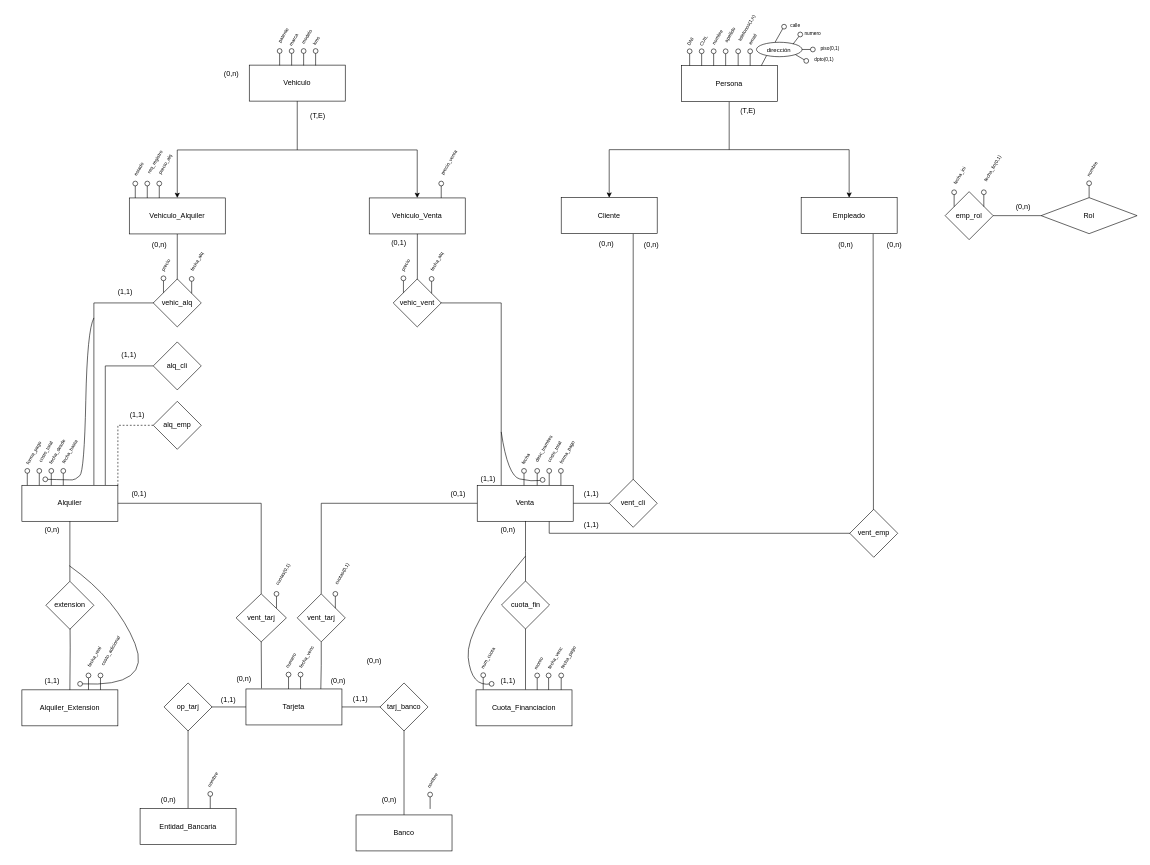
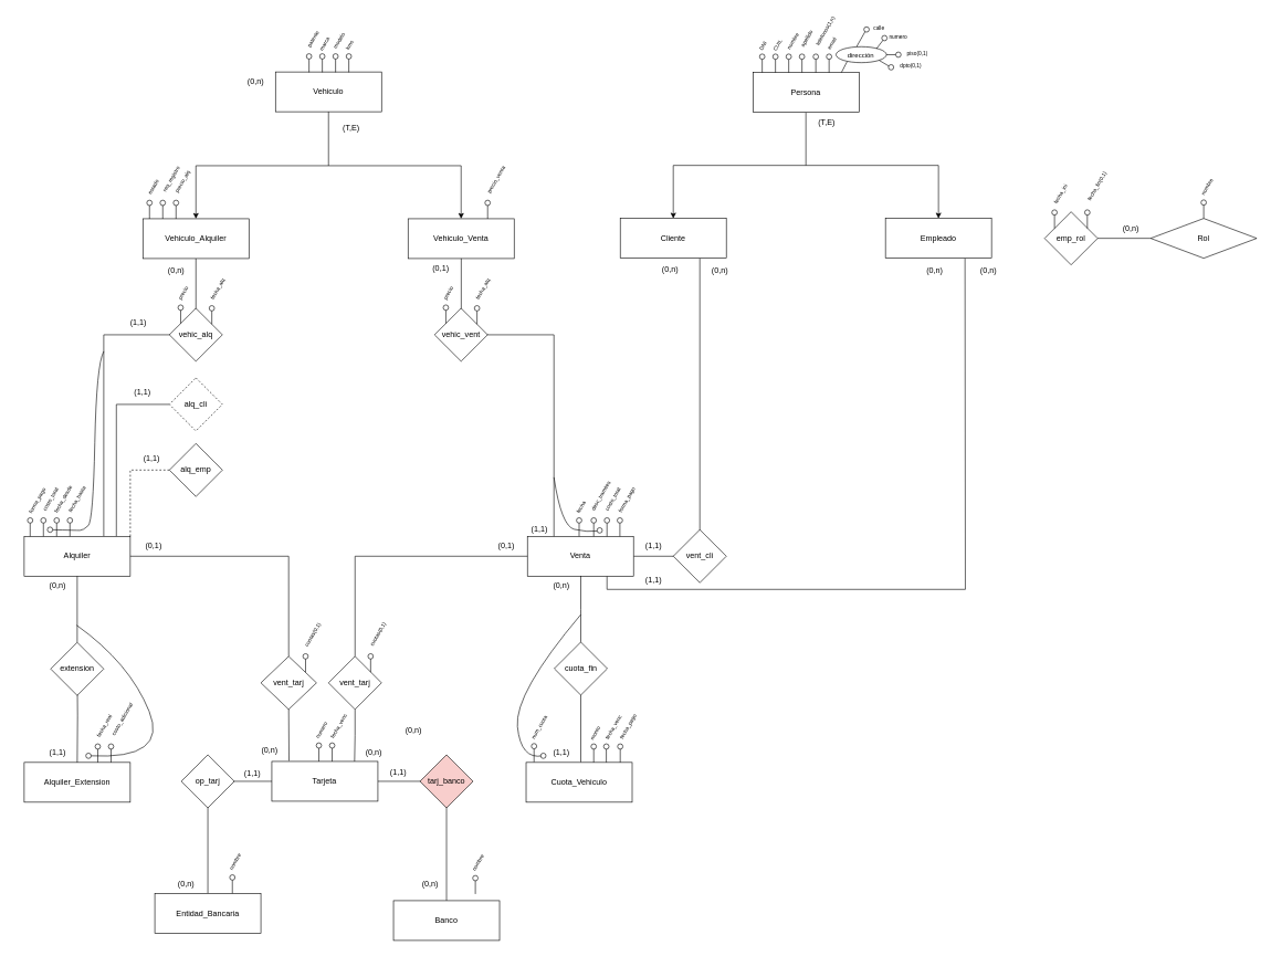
- <mxCell id="233" value="alq_cli" style="rhombus;whiteSpace=wrap;html=1;" parent="1" vertex="1"><mxGeometry x="255" y="564" width="80" height="80" as="geometry" /></mxCell>
+ <mxCell id="233" value="alq_cli" style="rhombus;whiteSpace=wrap;html=1;dashed=1;" parent="1" vertex="1"><mxGeometry x="255" y="564" width="80" height="80" as="geometry" /></mxCell>
- <mxCell id="246" value="vent_emp" style="rhombus;whiteSpace=wrap;html=1;" parent="1" vertex="1"><mxGeometry x="1416" y="843" width="80" height="80" as="geometry" /></mxCell>
- <mxCell id="172" value="tarj_banco" style="rhombus;whiteSpace=wrap;html=1;" parent="1" vertex="1"><mxGeometry x="633" y="1132.5" width="80" height="80" as="geometry" /></mxCell>
+ <mxCell id="172" value="tarj_banco" style="rhombus;whiteSpace=wrap;html=1;fillColor=#f8cecc;" parent="1" vertex="1"><mxGeometry x="633" y="1132.5" width="80" height="80" as="geometry" /></mxCell>
- <mxCell id="18" value="Cuota_Financiacion" style="rounded=0;whiteSpace=wrap;html=1;" parent="1" vertex="1"><mxGeometry x="793" y="1144" width="160" height="60" as="geometry" /></mxCell>
+ <mxCell id="18" value="Cuota_Vehiculo" style="rounded=0;whiteSpace=wrap;html=1;" parent="1" vertex="1"><mxGeometry x="793" y="1144" width="160" height="60" as="geometry" /></mxCell>
